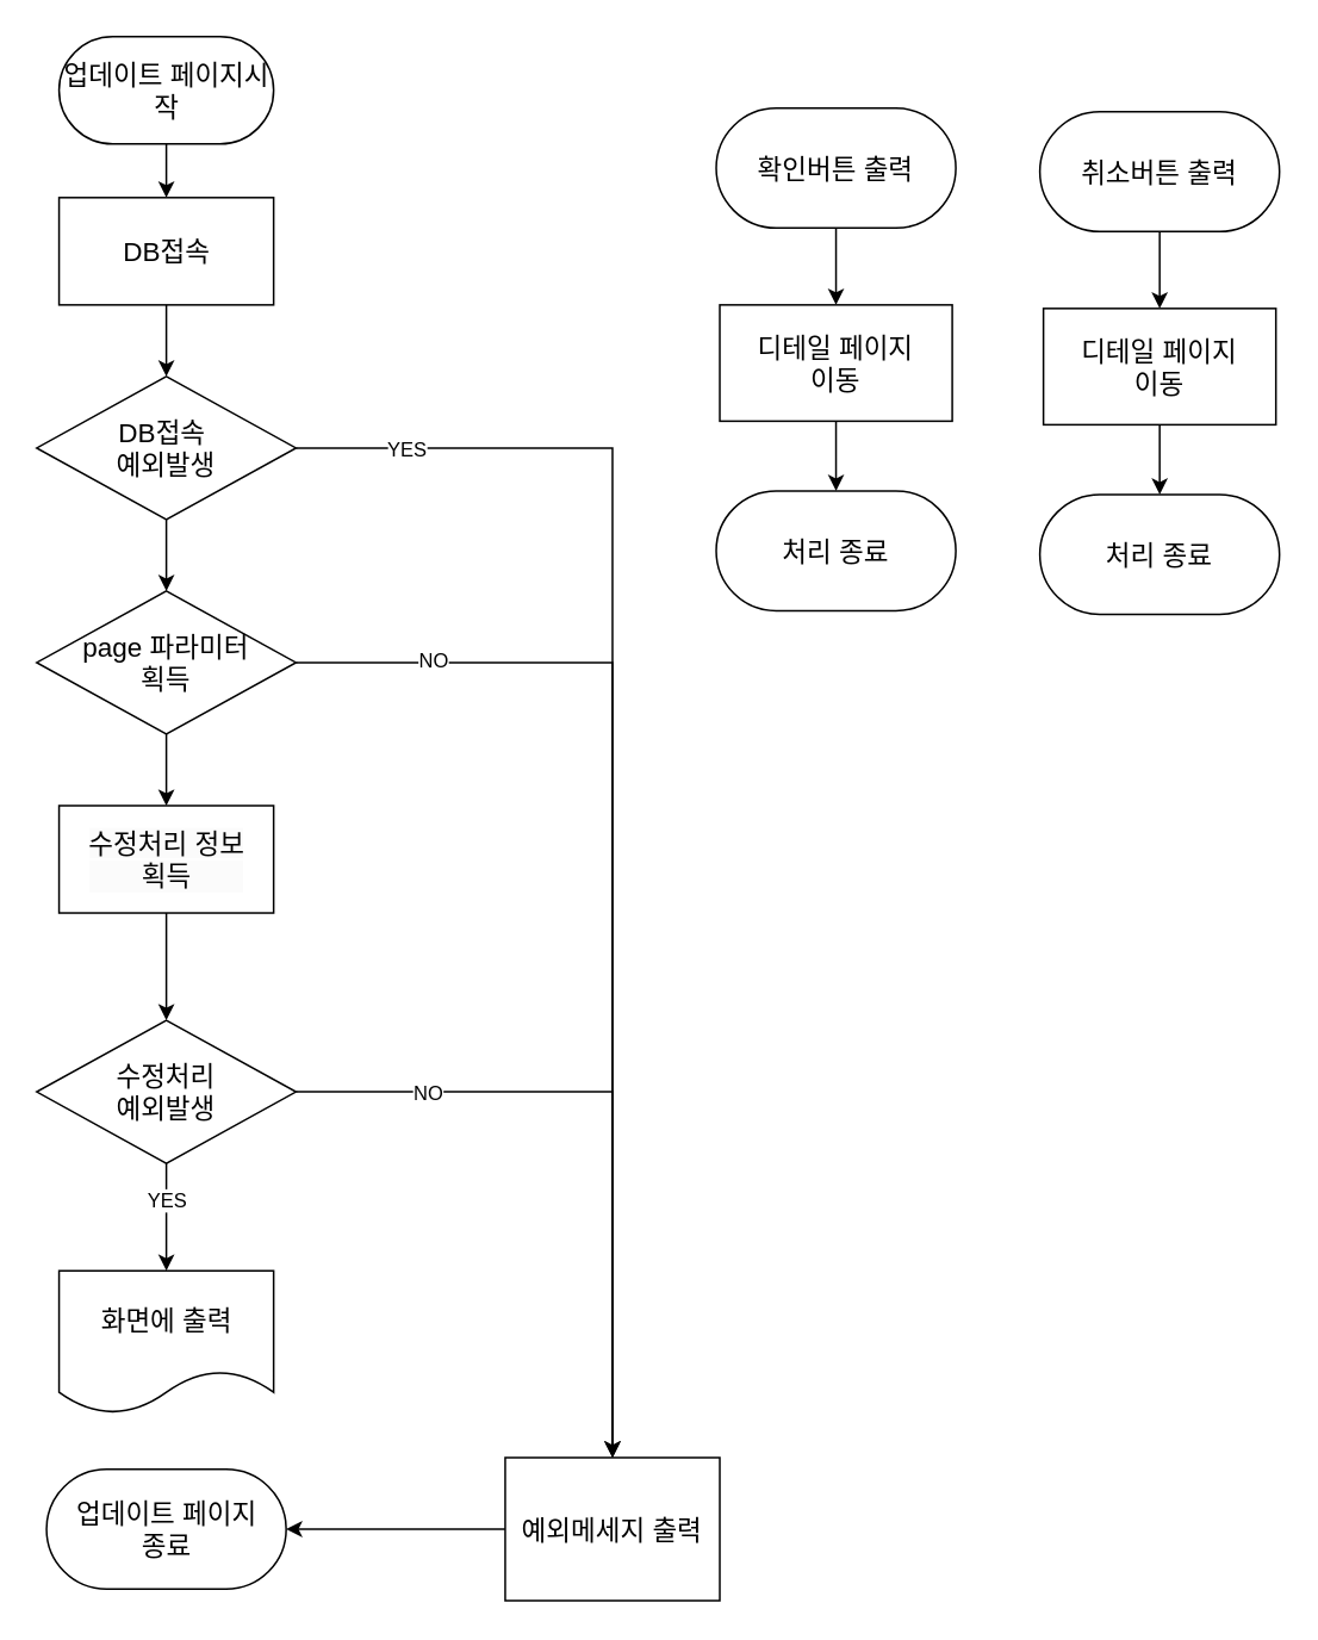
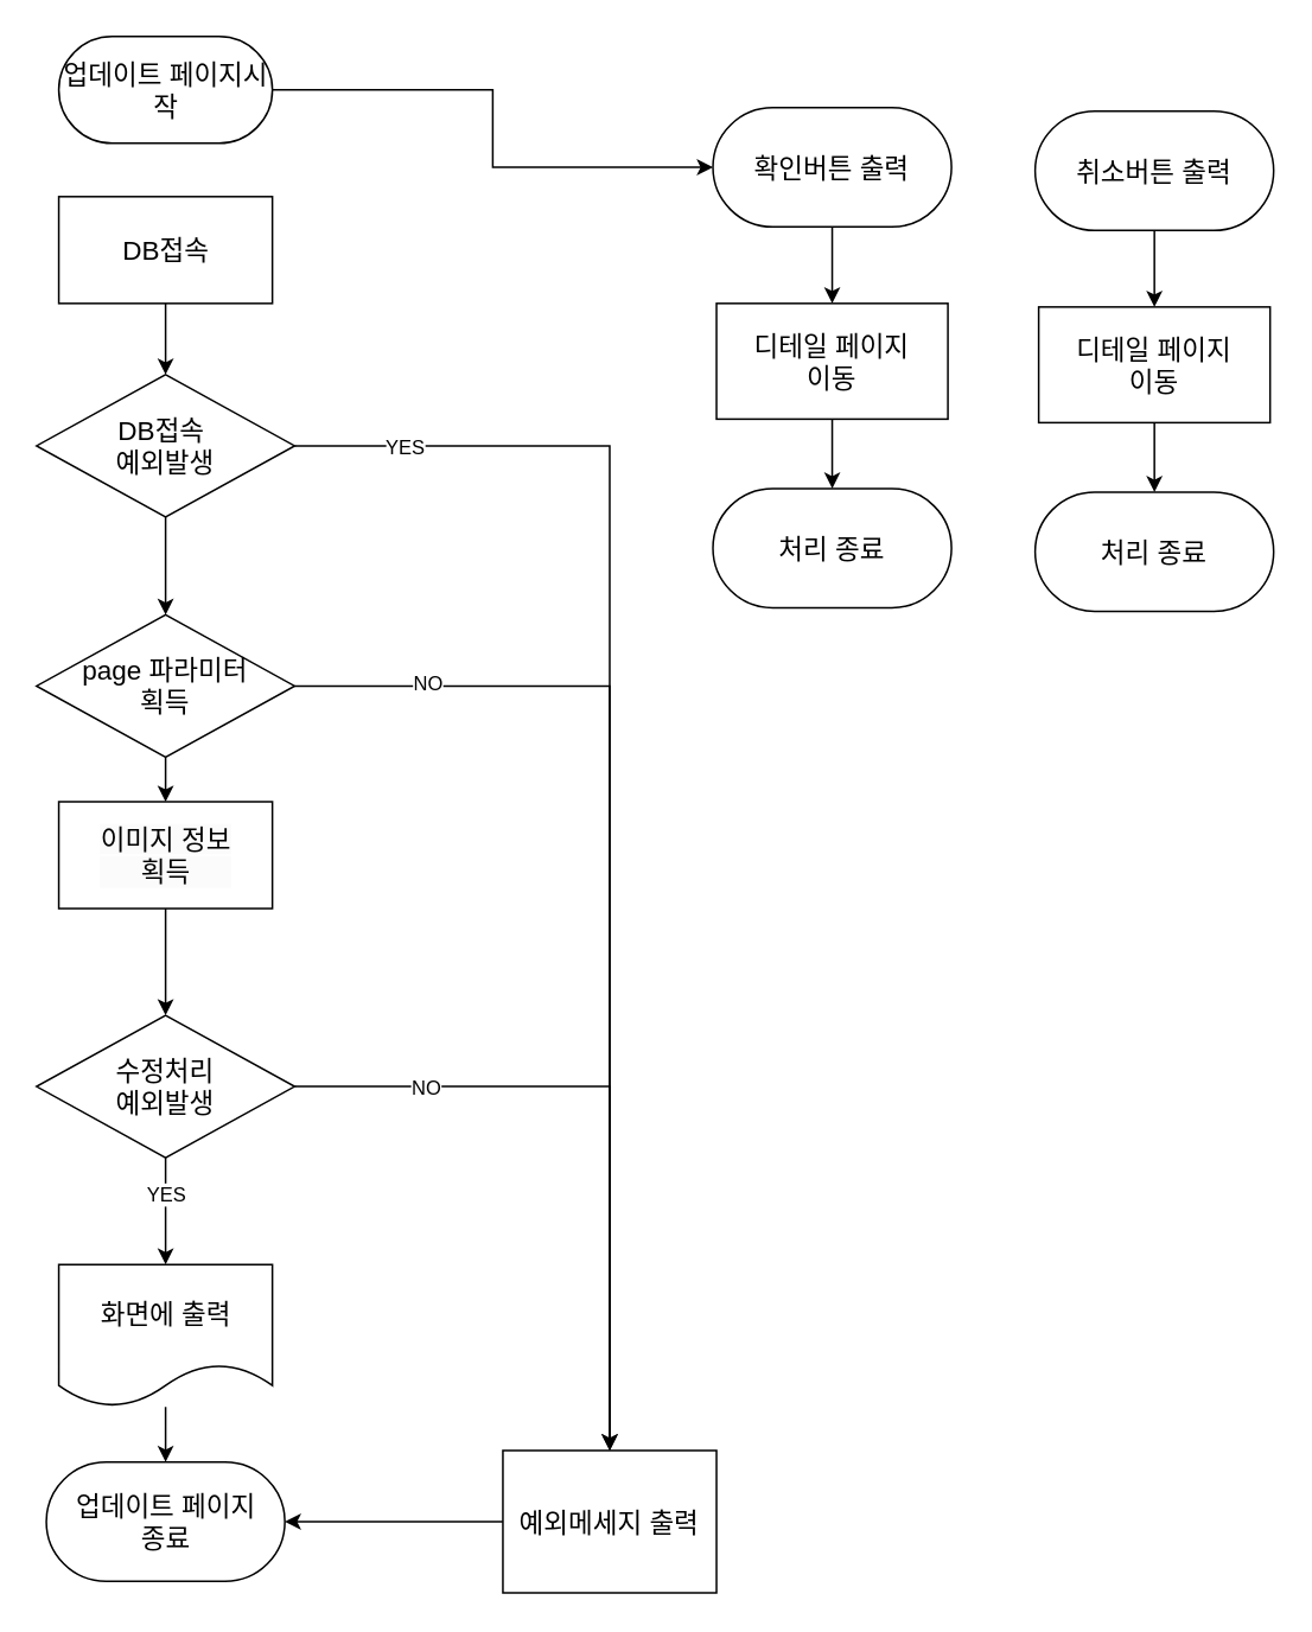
- <mxCell id="2" value="" style="edgeStyle=orthogonalEdgeStyle;rounded=0;orthogonalLoop=1;jettySize=auto;html=1;fontSize=15;entryX=0.5;entryY=0;entryDx=0;entryDy=0;" parent="1" source="3" target="5" edge="1"><mxGeometry relative="1" as="geometry" /></mxCell>
+ <mxCell id="2" value="" style="edgeStyle=orthogonalEdgeStyle;rounded=0;orthogonalLoop=1;jettySize=auto;html=1;fontSize=15;" parent="1" source="3" target="21" edge="1"><mxGeometry relative="1" as="geometry" /></mxCell>
- <mxCell id="33" value="page 파라미터&lt;div&gt;획득&lt;/div&gt;" style="rhombus;whiteSpace=wrap;html=1;fontSize=15;" parent="1" vertex="1"><mxGeometry x="20" y="330" width="145" height="80" as="geometry" /></mxCell>
+ <mxCell id="33" value="page 파라미터&lt;div&gt;획득&lt;/div&gt;" style="rhombus;whiteSpace=wrap;html=1;fontSize=15;" parent="1" vertex="1"><mxGeometry x="20" y="345" width="145" height="80" as="geometry" /></mxCell>
- <mxCell id="35" value="&lt;span style=&quot;forced-color-adjust: none; color: rgb(0, 0, 0); font-family: Helvetica; font-style: normal; font-variant-ligatures: normal; font-variant-caps: normal; font-weight: 400; letter-spacing: normal; orphans: 2; text-align: center; text-indent: 0px; text-transform: none; widows: 2; word-spacing: 0px; -webkit-text-stroke-width: 0px; white-space: normal; text-decoration-thickness: initial; text-decoration-style: initial; text-decoration-color: initial; font-size: 15px; background-color: rgb(251, 251, 251); float: none; display: inline !important;&quot;&gt;수정처리 정보&lt;/span&gt;&lt;div style=&quot;forced-color-adjust: none; color: rgb(0, 0, 0); font-family: Helvetica; font-style: normal; font-variant-ligatures: normal; font-variant-caps: normal; font-weight: 400; letter-spacing: normal; orphans: 2; text-align: center; text-indent: 0px; text-transform: none; widows: 2; word-spacing: 0px; -webkit-text-stroke-width: 0px; white-space: normal; text-decoration-thickness: initial; text-decoration-style: initial; text-decoration-color: initial; font-size: 15px; background-color: rgb(251, 251, 251);&quot;&gt;획득&lt;/div&gt;" style="rounded=0;whiteSpace=wrap;html=1;verticalAlign=middle;" vertex="1" parent="1"><mxGeometry x="32.5" y="450" width="120" height="60" as="geometry" /></mxCell>
+ <mxCell id="35" value="&lt;span style=&quot;forced-color-adjust: none; color: rgb(0, 0, 0); font-family: Helvetica; font-style: normal; font-variant-ligatures: normal; font-variant-caps: normal; font-weight: 400; letter-spacing: normal; orphans: 2; text-align: center; text-indent: 0px; text-transform: none; widows: 2; word-spacing: 0px; -webkit-text-stroke-width: 0px; white-space: normal; text-decoration-thickness: initial; text-decoration-style: initial; text-decoration-color: initial; font-size: 15px; background-color: rgb(251, 251, 251); float: none; display: inline !important;&quot;&gt;이미지 정보&lt;/span&gt;&lt;div style=&quot;forced-color-adjust: none; color: rgb(0, 0, 0); font-family: Helvetica; font-style: normal; font-variant-ligatures: normal; font-variant-caps: normal; font-weight: 400; letter-spacing: normal; orphans: 2; text-align: center; text-indent: 0px; text-transform: none; widows: 2; word-spacing: 0px; -webkit-text-stroke-width: 0px; white-space: normal; text-decoration-thickness: initial; text-decoration-style: initial; text-decoration-color: initial; font-size: 15px; background-color: rgb(251, 251, 251);&quot;&gt;획득&lt;/div&gt;" style="rounded=0;whiteSpace=wrap;html=1;verticalAlign=middle;" vertex="1" parent="1"><mxGeometry x="32.5" y="450" width="120" height="60" as="geometry" /></mxCell>
+ <mxCell id="12" value="" style="edgeStyle=orthogonalEdgeStyle;rounded=0;orthogonalLoop=1;jettySize=auto;html=1;fontSize=15;" parent="1" source="13" target="14" edge="1"><mxGeometry relative="1" as="geometry" /></mxCell>
